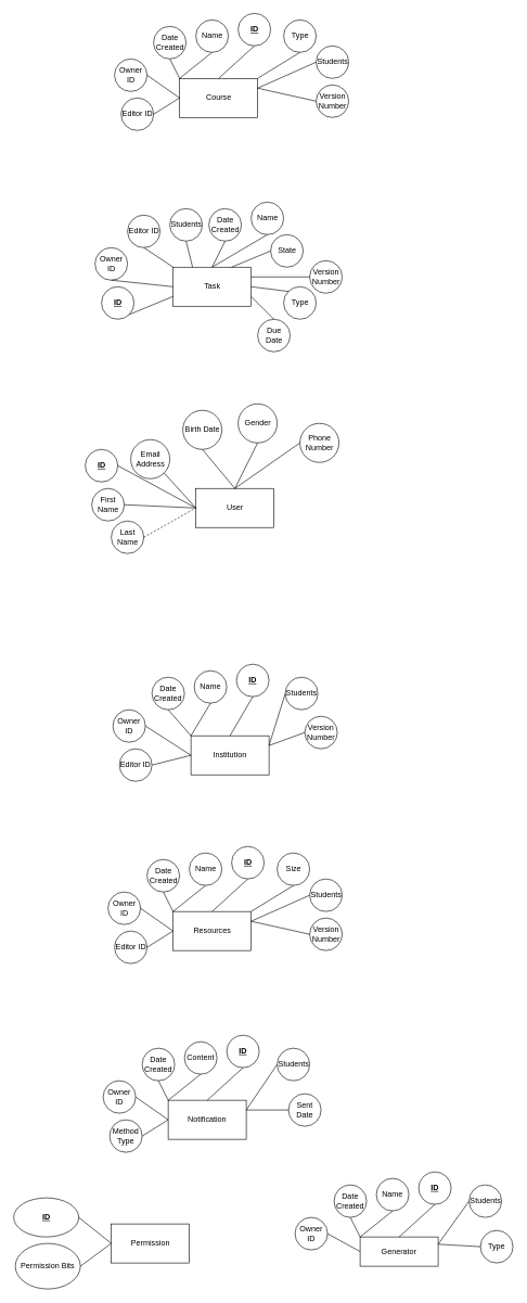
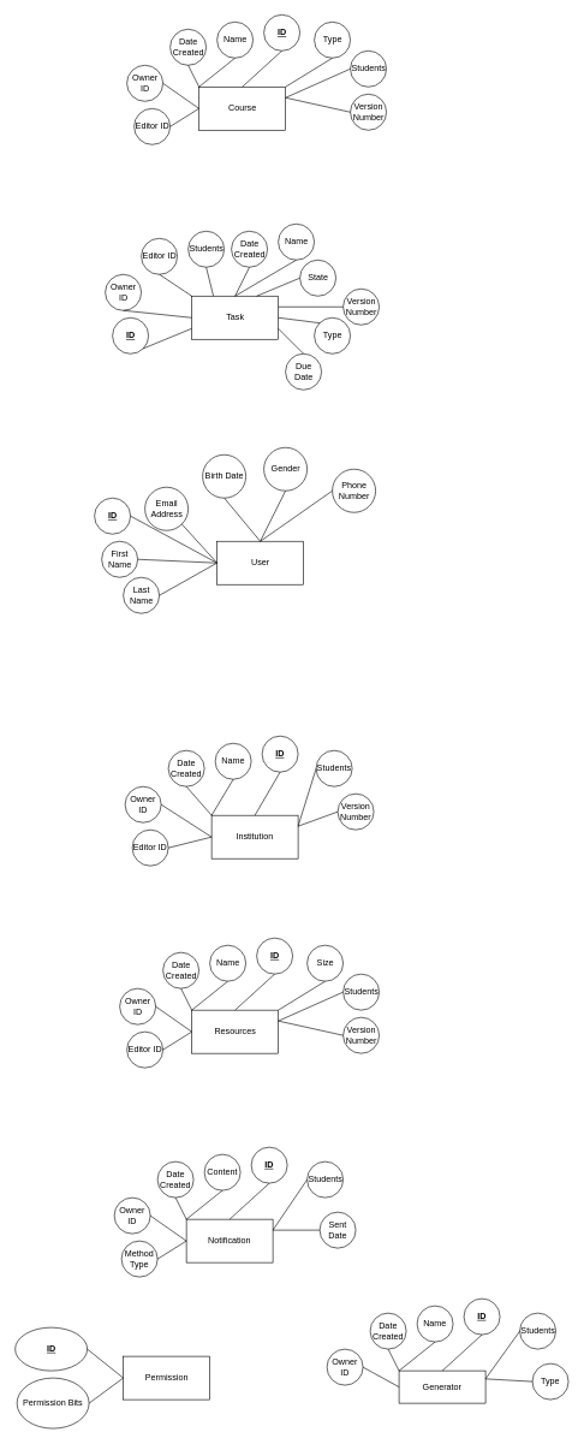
- <mxCell id="15" value="" style="endArrow=none;html=1;rounded=0;exitX=1;exitY=0.5;exitDx=0;exitDy=0;entryX=0;entryY=0.5;entryDx=0;entryDy=0;dashed=1;" parent="1" source="7" target="2" edge="1"><mxGeometry width="50" height="50" relative="1" as="geometry"><mxPoint x="160.5" y="765" as="sourcePoint" /><mxPoint x="270.5" y="860" as="targetPoint" /></mxGeometry></mxCell>
+ <mxCell id="15" value="" style="endArrow=none;html=1;rounded=0;exitX=1;exitY=0.5;exitDx=0;exitDy=0;entryX=0;entryY=0.5;entryDx=0;entryDy=0;" parent="1" source="7" target="2" edge="1"><mxGeometry width="50" height="50" relative="1" as="geometry"><mxPoint x="160.5" y="765" as="sourcePoint" /><mxPoint x="270.5" y="860" as="targetPoint" /></mxGeometry></mxCell>
